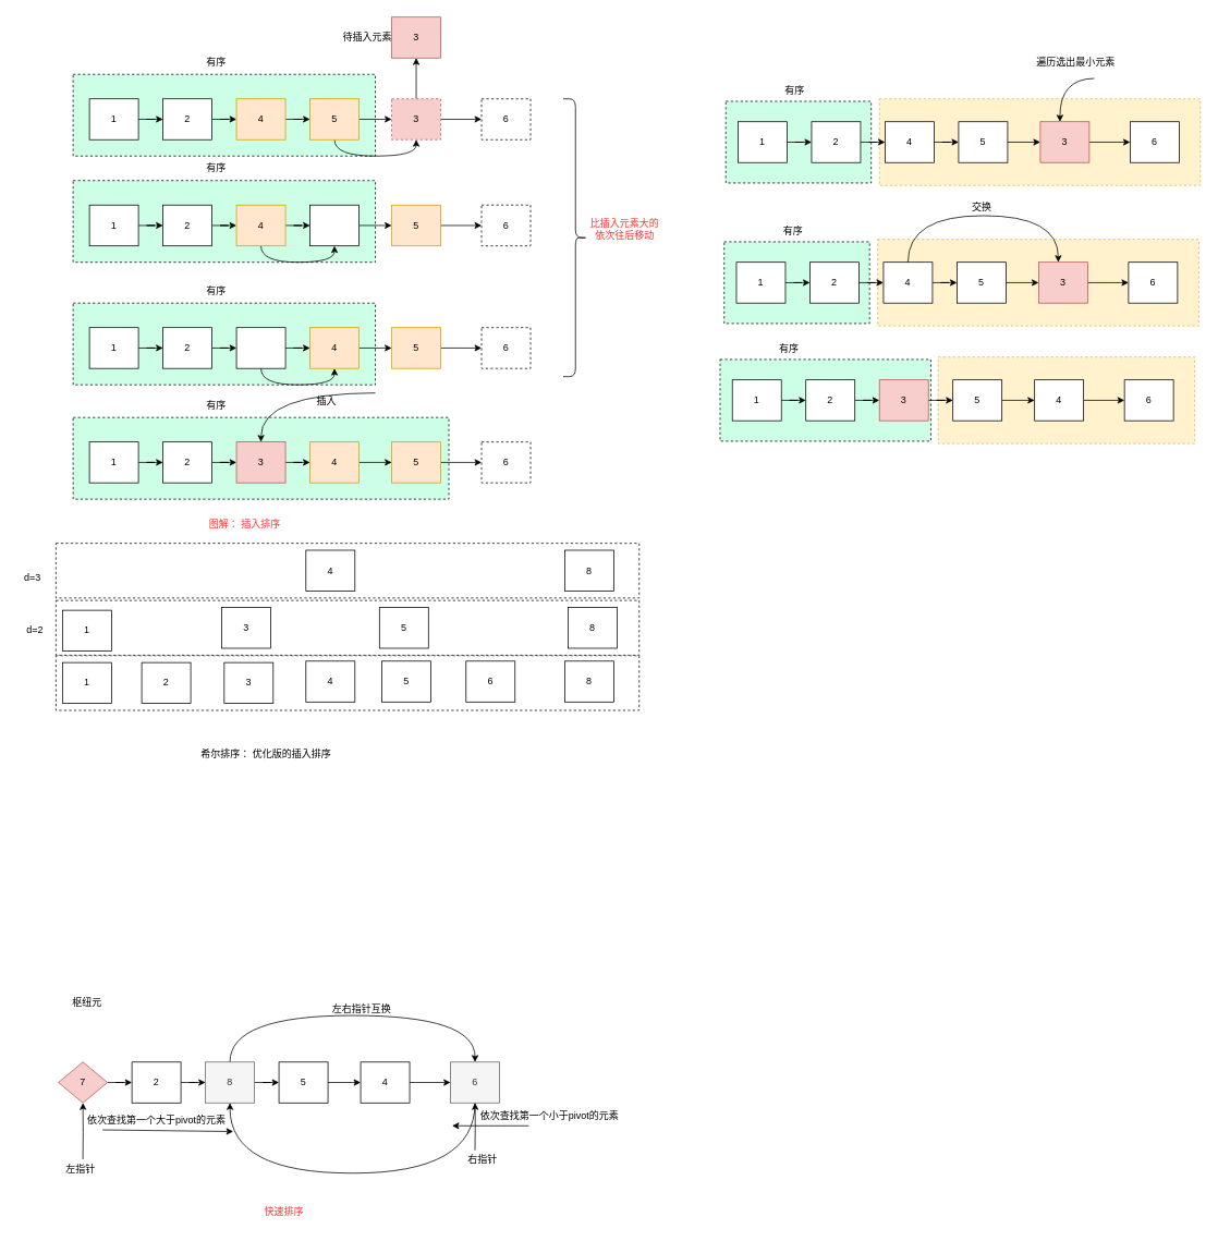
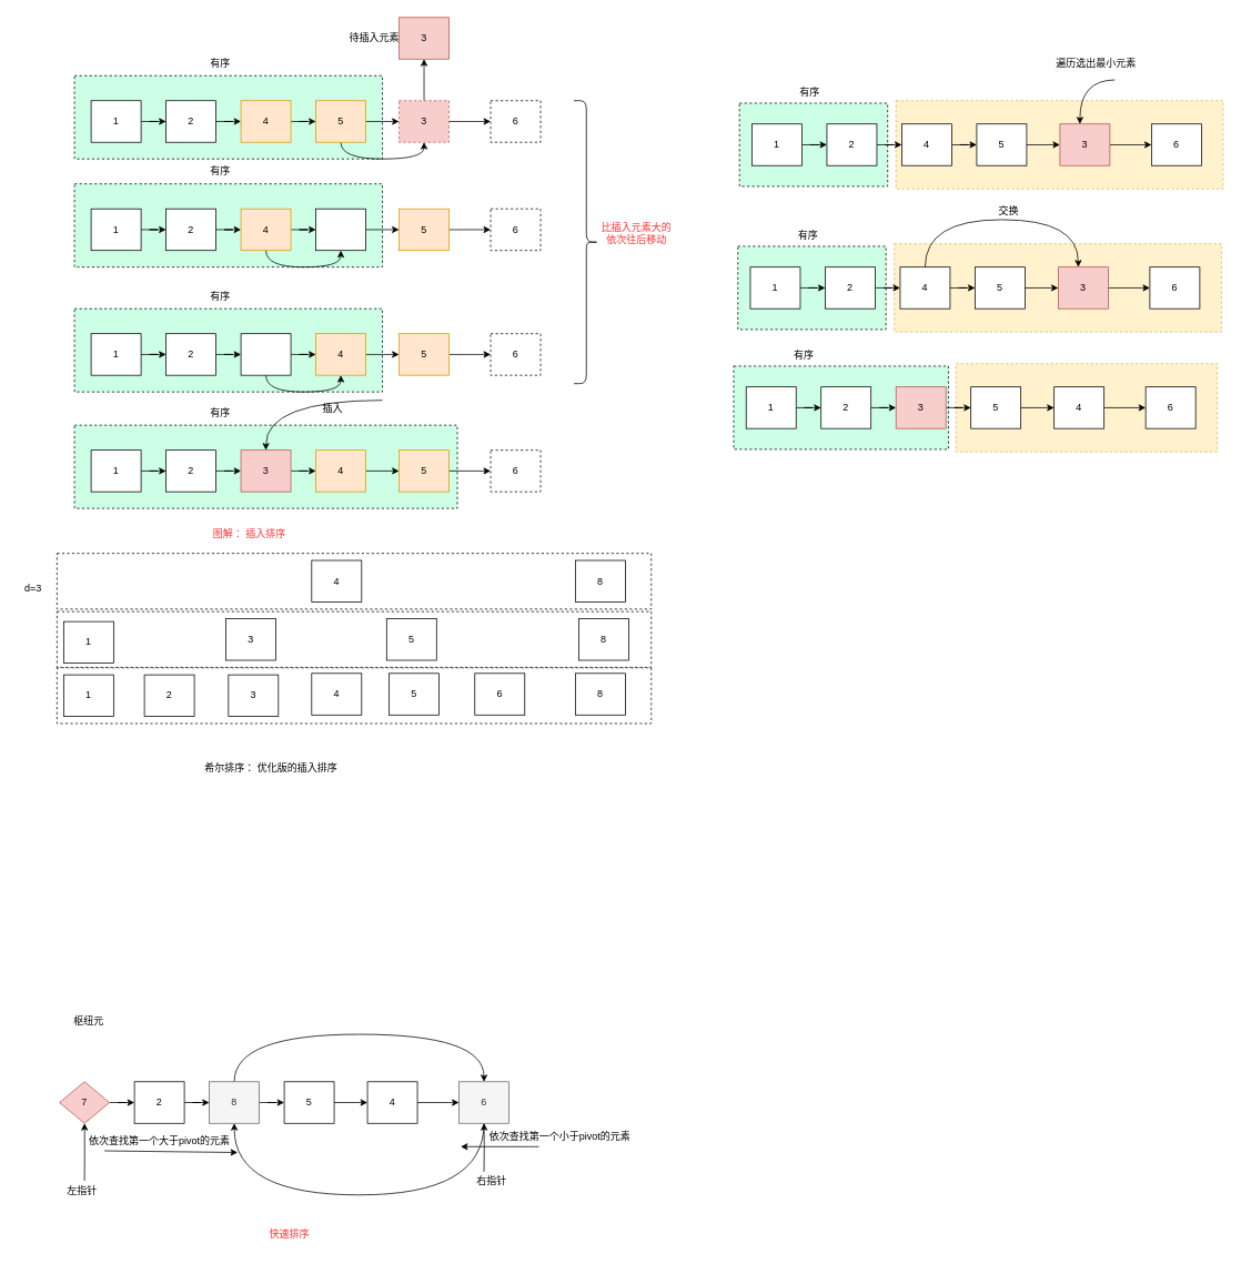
- <mxCell id="99" value="交换" style="text;html=1;align=center;verticalAlign=middle;resizable=0;points=[];autosize=1;strokeColor=none;fillColor=none;fontColor=#000000;" parent="1" vertex="1"><mxGeometry x="1180" y="240" width="42" height="26" as="geometry" /></mxCell>
+ <mxCell id="99" value="交换" style="text;html=1;align=center;verticalAlign=middle;resizable=0;points=[];autosize=1;strokeColor=none;fillColor=none;fontColor=#000000;" parent="1" vertex="1"><mxGeometry x="1190" y="240" width="42" height="26" as="geometry" /></mxCell>
- <mxCell id="152" value="d=2" style="text;html=1;align=center;verticalAlign=middle;resizable=0;points=[];autosize=1;strokeColor=none;fillColor=none;" parent="1" vertex="1"><mxGeometry x="23" y="758" width="38" height="26" as="geometry" /></mxCell>
- <mxCell id="136" value="左右指针互换" style="text;html=1;align=center;verticalAlign=middle;resizable=0;points=[];autosize=1;strokeColor=none;fillColor=none;fontColor=#000000;" parent="1" vertex="1"><mxGeometry x="397" y="1222" width="90" height="26" as="geometry" /></mxCell>
